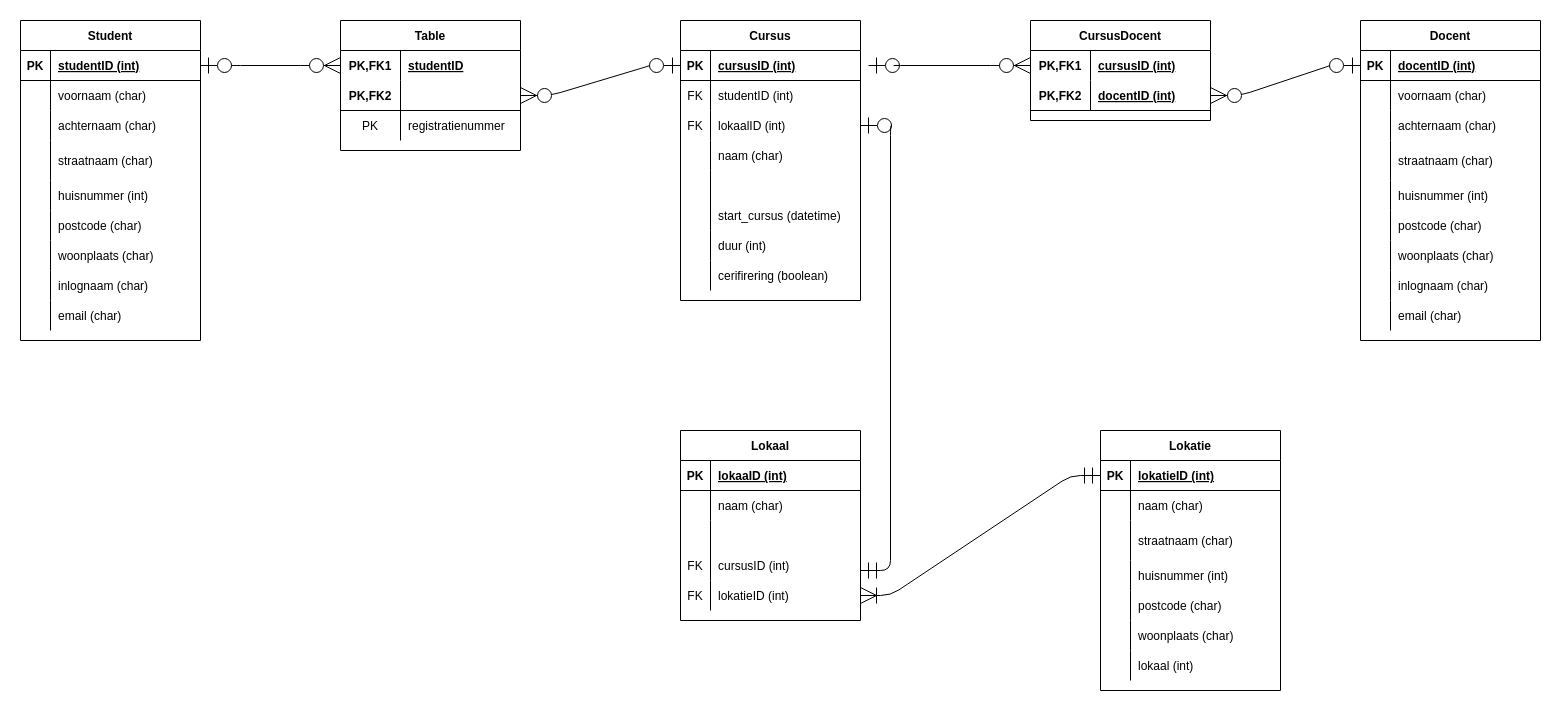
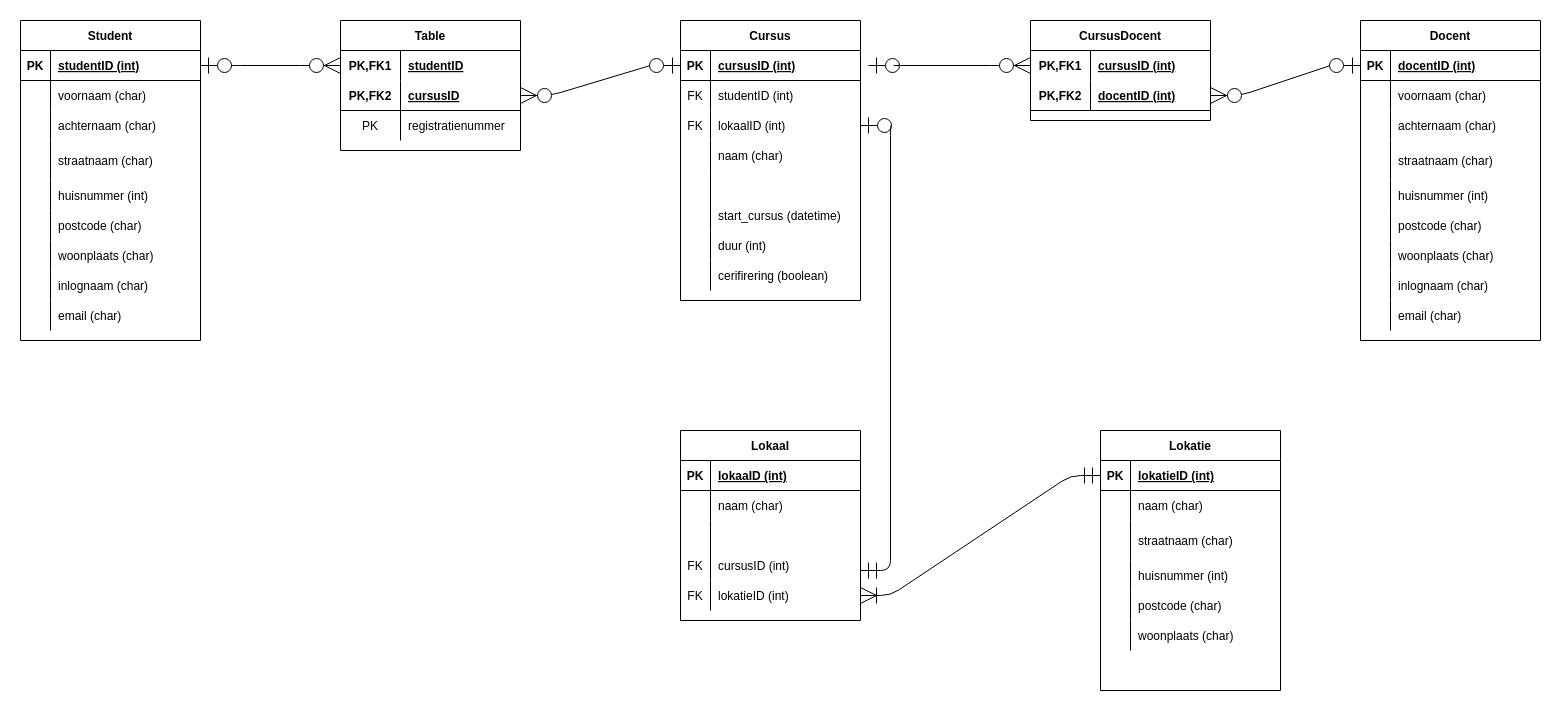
+ <mxCell id="138" value="cursusID" style="shape=partialRectangle;connectable=0;fillColor=none;top=0;left=0;bottom=0;right=0;align=left;spacingLeft=6;fontStyle=5;overflow=hidden;" vertex="1" parent="136"><mxGeometry x="60" width="120" height="30" as="geometry"><mxRectangle width="120" height="30" as="alternateBounds" /></mxGeometry></mxCell>
- <mxCell id="84" value="lokaal (int)" style="shape=partialRectangle;connectable=0;fillColor=none;top=0;left=0;bottom=0;right=0;align=left;spacingLeft=6;overflow=hidden;" vertex="1" parent="82"><mxGeometry x="30" width="150" height="30" as="geometry"><mxRectangle width="150" height="30" as="alternateBounds" /></mxGeometry></mxCell>
